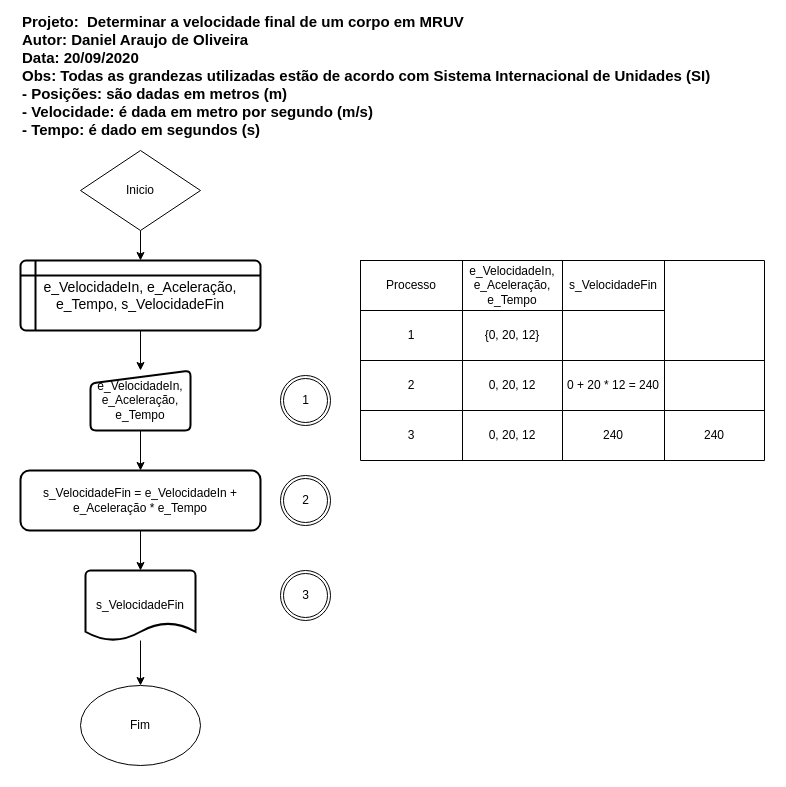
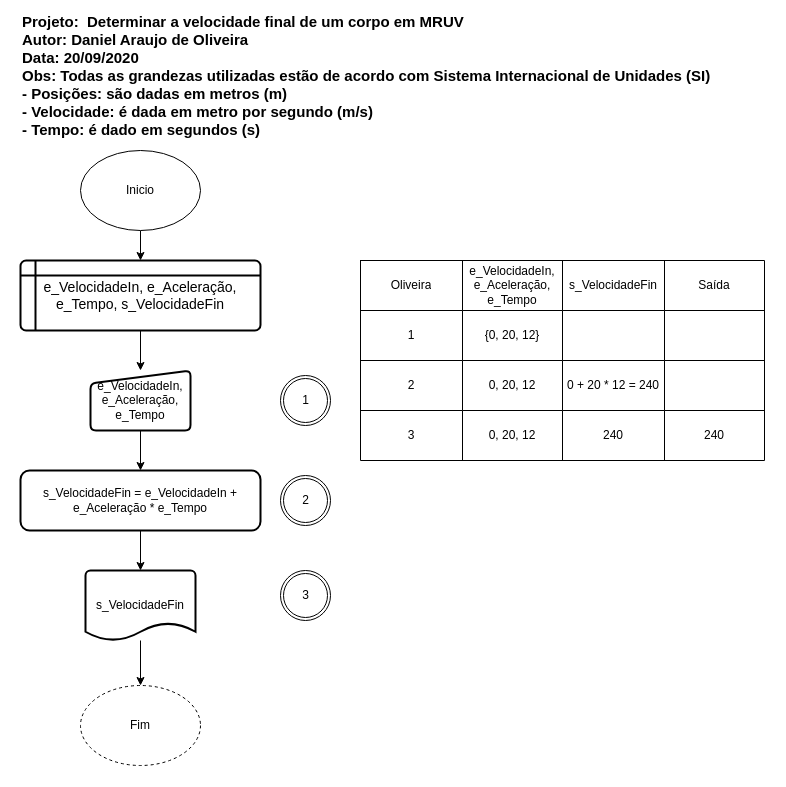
- <mxCell id="3" value="Inicio" style="rhombus;whiteSpace=wrap;html=1;" vertex="1" parent="1"><mxGeometry x="80" y="150" width="120" height="80" as="geometry" /></mxCell>
+ <mxCell id="3" value="Inicio" style="ellipse;whiteSpace=wrap;html=1;" vertex="1" parent="1"><mxGeometry x="80" y="150" width="120" height="80" as="geometry" /></mxCell>
- <mxCell id="14" value="Processo" style="shape=partialRectangle;html=1;whiteSpace=wrap;connectable=0;overflow=hidden;fillColor=none;top=0;left=0;bottom=0;right=0;" vertex="1" parent="13"><mxGeometry width="102" height="50" as="geometry" /></mxCell>
+ <mxCell id="14" value="Oliveira" style="shape=partialRectangle;html=1;whiteSpace=wrap;connectable=0;overflow=hidden;fillColor=none;top=0;left=0;bottom=0;right=0;" vertex="1" parent="13"><mxGeometry width="102" height="50" as="geometry" /></mxCell>
+ <mxCell id="17" value="Saída" style="shape=partialRectangle;html=1;whiteSpace=wrap;connectable=0;overflow=hidden;fillColor=none;top=0;left=0;bottom=0;right=0;" vertex="1" parent="13"><mxGeometry x="304" width="100" height="50" as="geometry" /></mxCell>
- <mxCell id="33" value="Fim" style="ellipse;whiteSpace=wrap;html=1;" vertex="1" parent="1"><mxGeometry x="80" y="685" width="120" height="80" as="geometry" /></mxCell>
+ <mxCell id="33" value="Fim" style="ellipse;whiteSpace=wrap;html=1;dashed=1;" vertex="1" parent="1"><mxGeometry x="80" y="685" width="120" height="80" as="geometry" /></mxCell>
